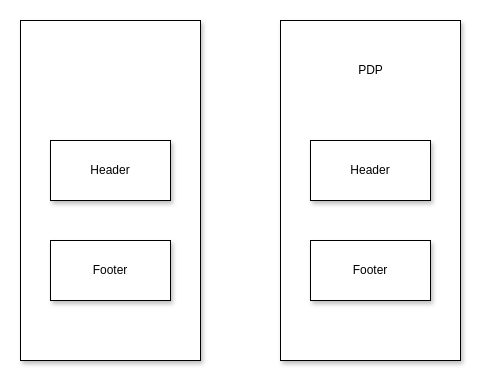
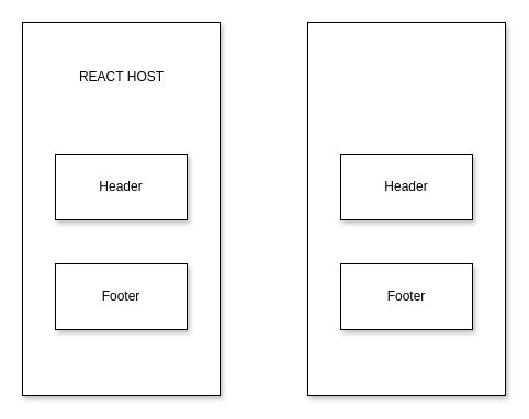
+ <mxCell id="3" value="REACT HOST" style="text;html=1;resizable=0;autosize=1;align=center;verticalAlign=middle;points=[];fillColor=none;strokeColor=none;rounded=0;" vertex="1" parent="1"><mxGeometry x="65" y="60" width="90" height="20" as="geometry" /></mxCell>
- <mxCell id="7" value="PDP" style="text;html=1;resizable=0;autosize=1;align=center;verticalAlign=middle;points=[];fillColor=none;strokeColor=none;rounded=0;" vertex="1" parent="1"><mxGeometry x="350" y="60" width="40" height="20" as="geometry" /></mxCell>
